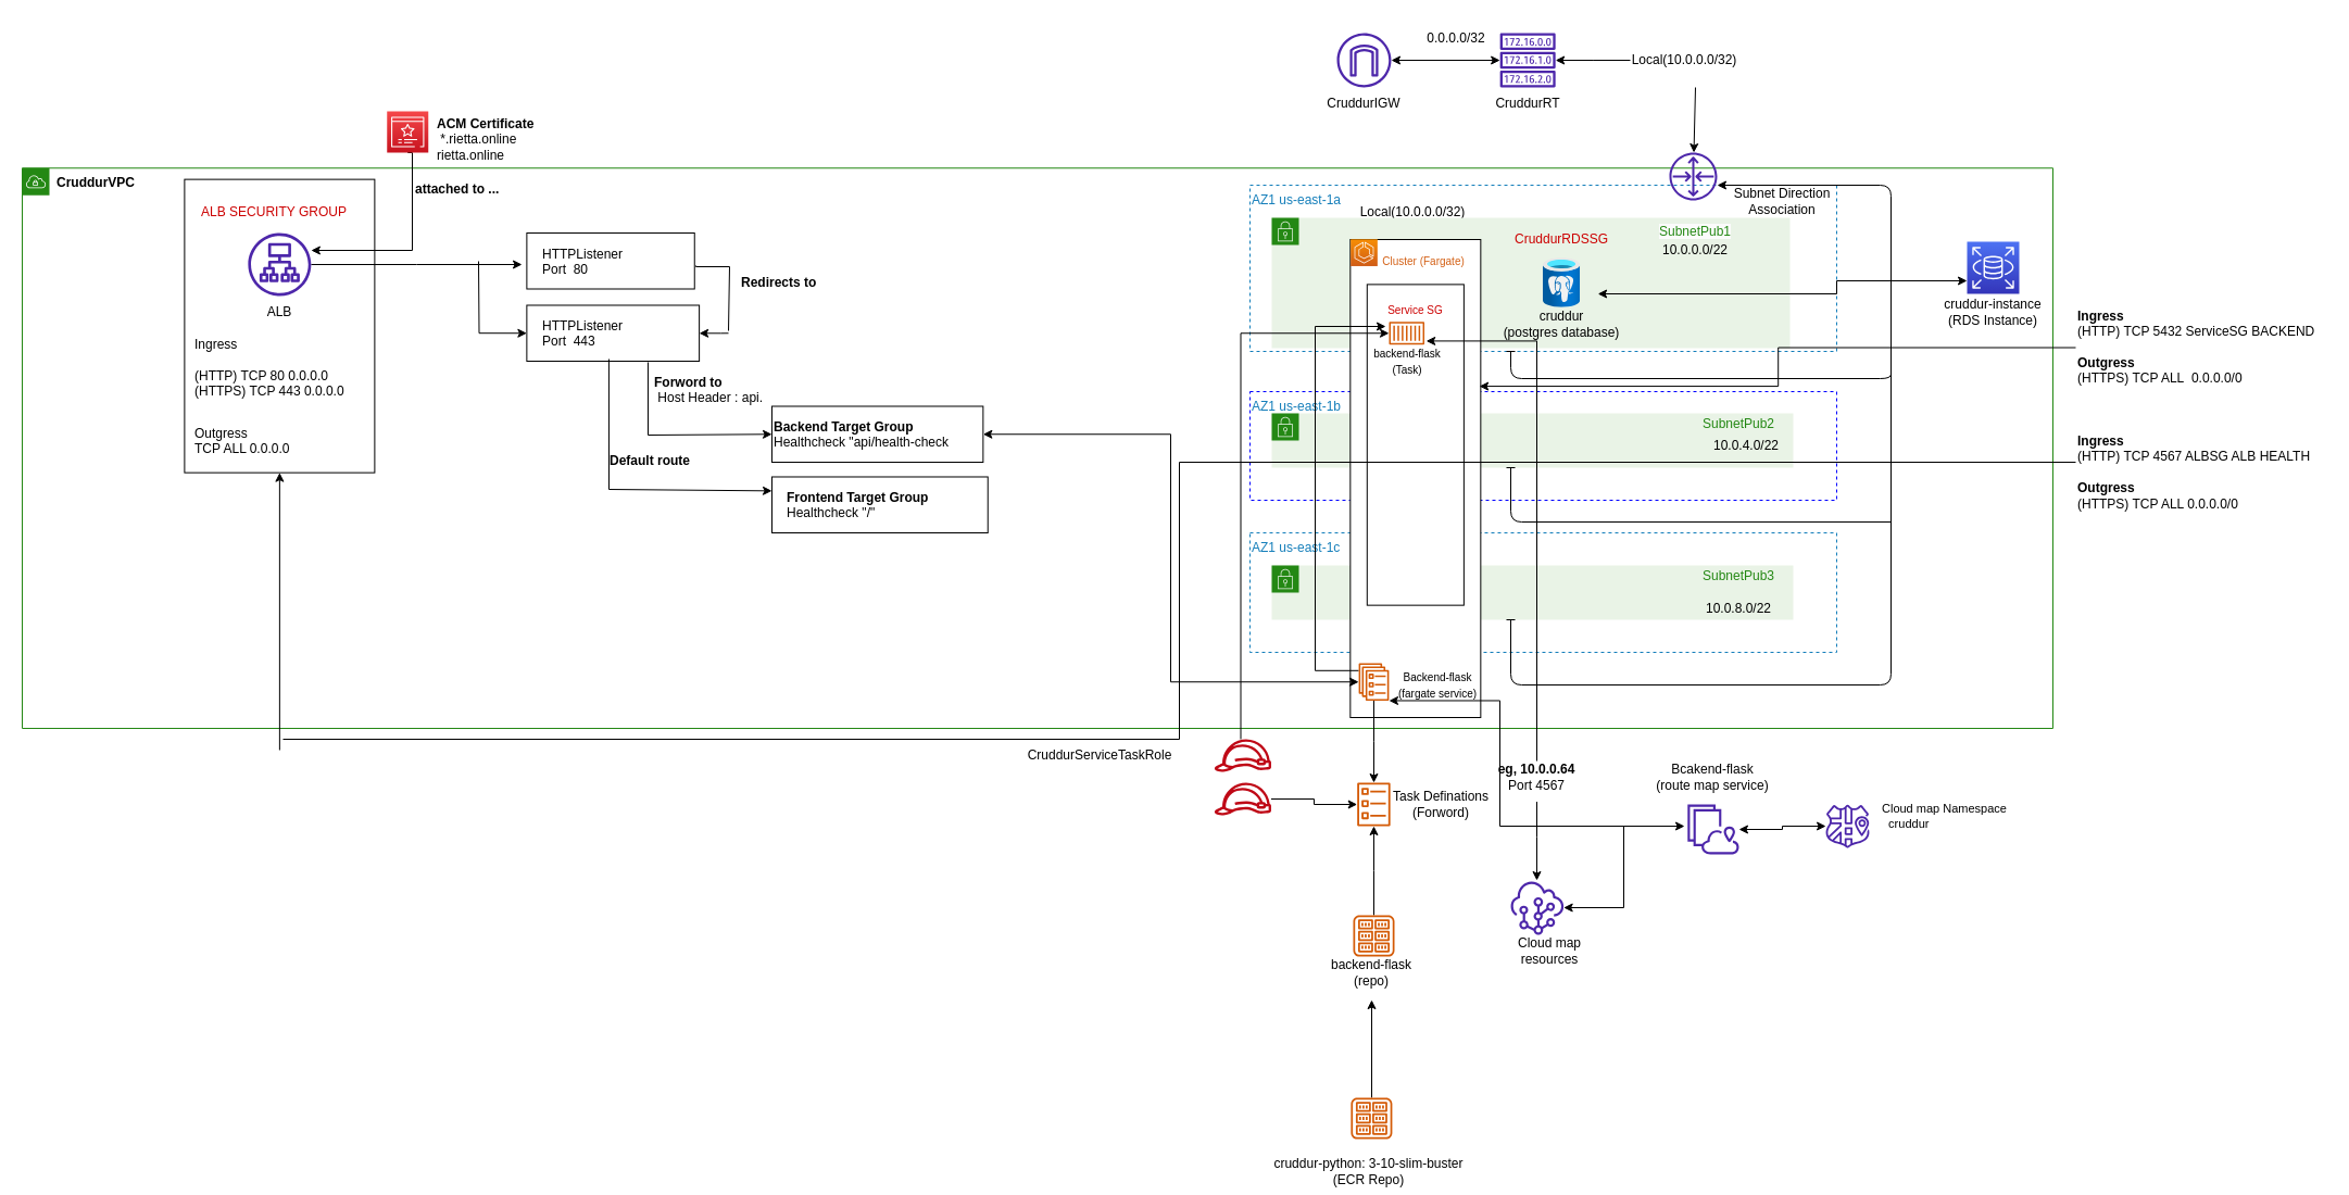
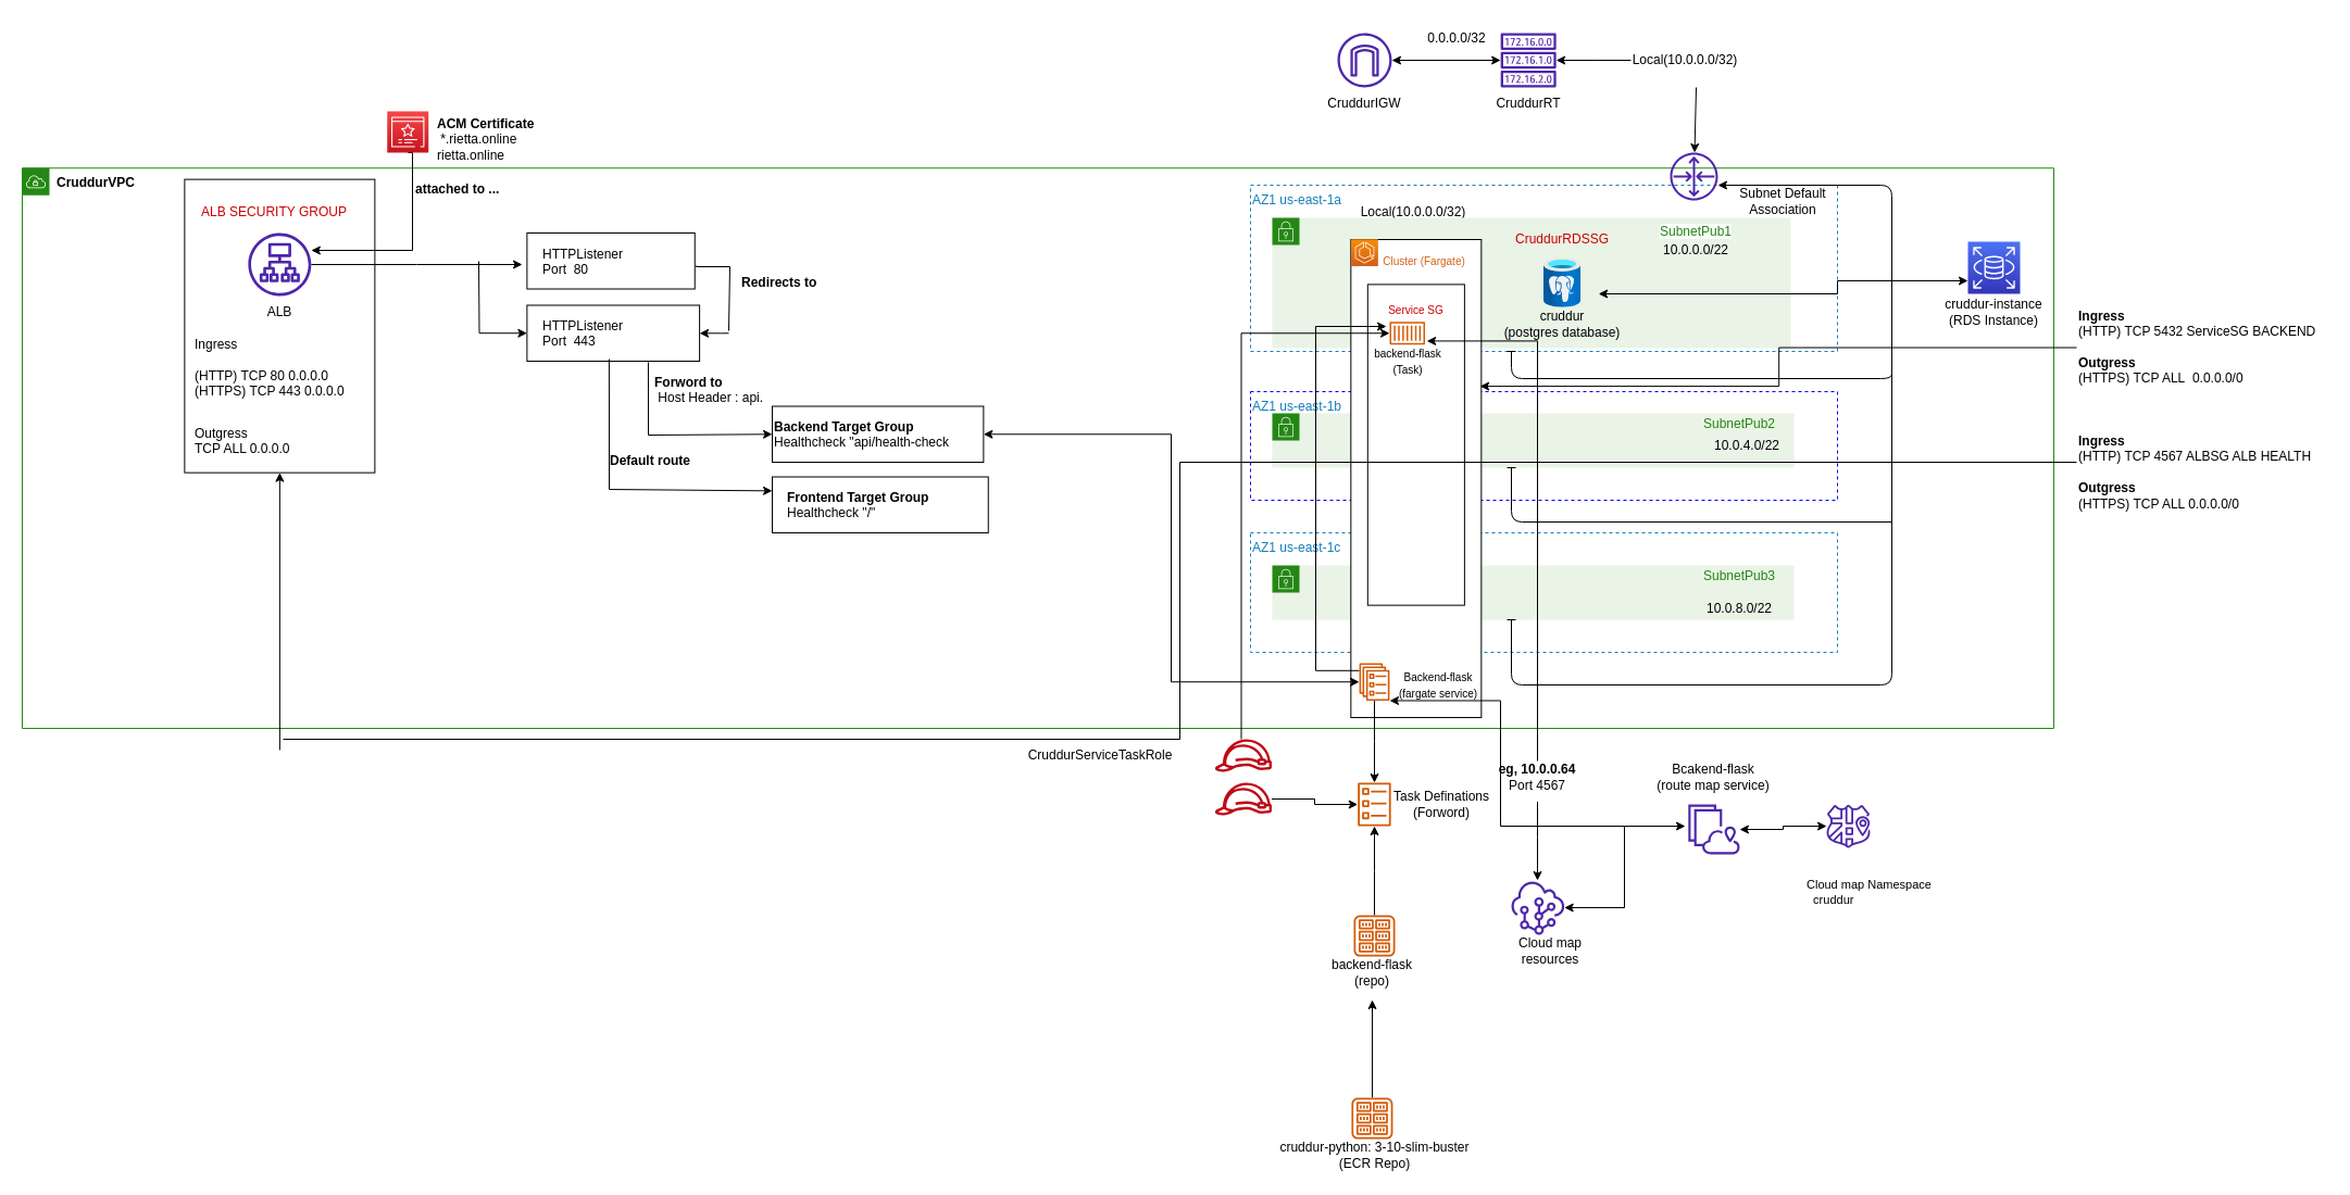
- <mxCell id="65" value="Subnet Direction Association" style="text;strokeColor=none;align=center;fillColor=none;html=1;verticalAlign=middle;whiteSpace=wrap;rounded=0;" parent="1" vertex="1"><mxGeometry x="1590" y="170" width="100" height="30" as="geometry" /></mxCell>
+ <mxCell id="65" value="Subnet Default Association" style="text;strokeColor=none;align=center;fillColor=none;html=1;verticalAlign=middle;whiteSpace=wrap;rounded=0;" parent="1" vertex="1"><mxGeometry x="1590" y="170" width="100" height="30" as="geometry" /></mxCell>
- <mxCell id="44" value="&lt;font style=&quot;font-size: 11px;&quot;&gt;Cloud map Namespace&lt;br&gt;&amp;nbsp; cruddur&lt;/font&gt;" style="text;whiteSpace=wrap;html=1;" parent="1" vertex="1"><mxGeometry x="1730" y="730" width="120" height="62" as="geometry" /></mxCell>
+ <mxCell id="44" value="&lt;font style=&quot;font-size: 11px;&quot;&gt;Cloud map Namespace&lt;br&gt;&amp;nbsp; cruddur&lt;/font&gt;" style="text;whiteSpace=wrap;html=1;" parent="1" vertex="1"><mxGeometry x="1660" y="800" width="120" height="62" as="geometry" /></mxCell>
- <mxCell id="107" value="cruddur-python: 3-10-slim-buster&lt;br&gt;(ECR Repo)" style="text;strokeColor=none;align=center;fillColor=none;html=1;verticalAlign=middle;whiteSpace=wrap;rounded=0;" parent="1" vertex="1"><mxGeometry x="1165.75" y="1063" width="186.5" height="30" as="geometry" /></mxCell>
+ <mxCell id="107" value="cruddur-python: 3-10-slim-buster&lt;br&gt;(ECR Repo)" style="text;strokeColor=none;align=center;fillColor=none;html=1;verticalAlign=middle;whiteSpace=wrap;rounded=0;" parent="1" vertex="1"><mxGeometry x="1170.75" y="1048" width="186.5" height="30" as="geometry" /></mxCell>
